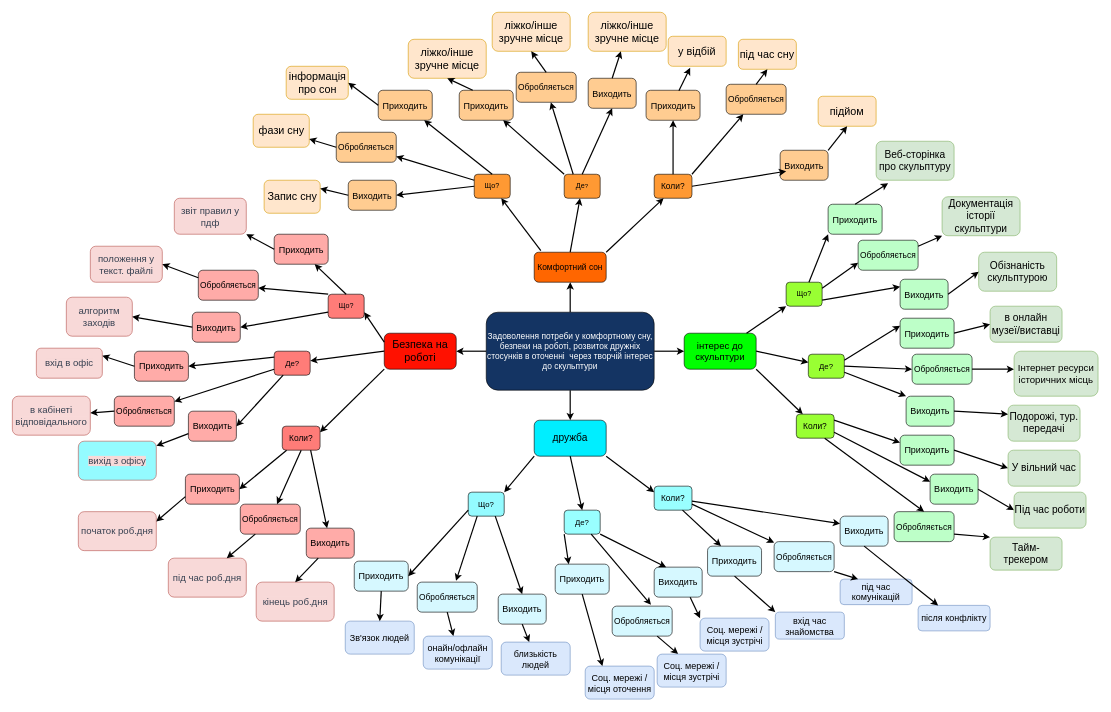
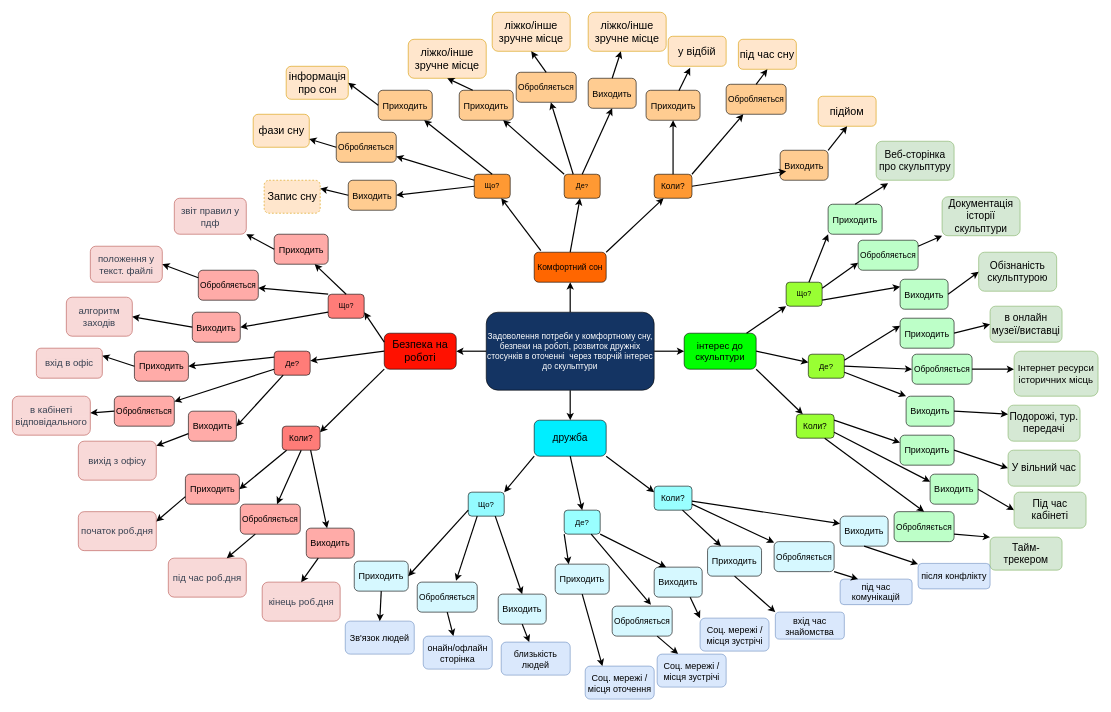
- <mxCell id="123" value="&lt;font style=&quot;font-size: 18px&quot;&gt;Запис сну&lt;/font&gt;" style="rounded=1;whiteSpace=wrap;html=1;fillColor=#ffe6cc;strokeColor=#d79b00;" vertex="1" parent="1"><mxGeometry x="439.75" y="300" width="93.5" height="55" as="geometry" /></mxCell>
+ <mxCell id="123" value="&lt;font style=&quot;font-size: 18px&quot;&gt;Запис сну&lt;/font&gt;" style="rounded=1;whiteSpace=wrap;html=1;fillColor=#ffe6cc;strokeColor=#d79b00;dashed=1;" vertex="1" parent="1"><mxGeometry x="439.75" y="300" width="93.5" height="55" as="geometry" /></mxCell>
- <mxCell id="115" value="&lt;span style=&quot;color: rgb(55 , 65 , 81) ; font-size: 16px ; text-align: left ; background-color: rgb(248 , 217 , 216)&quot;&gt;вихід з офісу&lt;/span&gt;" style="rounded=1;whiteSpace=wrap;html=1;strokeColor=#b85450;fillColor=#94fbff;" vertex="1" parent="1"><mxGeometry x="130" y="735" width="130" height="65" as="geometry" /></mxCell>
+ <mxCell id="115" value="&lt;span style=&quot;color: rgb(55 , 65 , 81) ; font-size: 16px ; text-align: left ; background-color: rgb(248 , 217 , 216)&quot;&gt;вихід з офісу&lt;/span&gt;" style="rounded=1;whiteSpace=wrap;html=1;strokeColor=#b85450;fillColor=#F8D9D8;" vertex="1" parent="1"><mxGeometry x="130" y="735" width="130" height="65" as="geometry" /></mxCell>
- <mxCell id="158" value="&lt;font style=&quot;font-size: 17px&quot;&gt;Під час роботи&lt;/font&gt;" style="rounded=1;whiteSpace=wrap;html=1;fillColor=#d5e8d4;strokeColor=#82b366;" vertex="1" parent="1"><mxGeometry x="1690" y="820" width="120" height="60" as="geometry" /></mxCell>
+ <mxCell id="158" value="&lt;font style=&quot;font-size: 17px&quot;&gt;Під час кабінеті&lt;/font&gt;" style="rounded=1;whiteSpace=wrap;html=1;fillColor=#d5e8d4;strokeColor=#82b366;" vertex="1" parent="1"><mxGeometry x="1690" y="820" width="120" height="60" as="geometry" /></mxCell>
- <mxCell id="121" value="&lt;span style=&quot;color: rgb(55 , 65 , 81) ; font-size: 16px ; text-align: left ; background-color: rgb(248 , 217 , 216)&quot;&gt;кінець роб.дня&lt;/span&gt;" style="rounded=1;whiteSpace=wrap;html=1;strokeColor=#b85450;fillColor=#F8D9D8;" vertex="1" parent="1"><mxGeometry x="426.5" y="970" width="130" height="65" as="geometry" /></mxCell>
+ <mxCell id="121" value="&lt;span style=&quot;color: rgb(55 , 65 , 81) ; font-size: 16px ; text-align: left ; background-color: rgb(248 , 217 , 216)&quot;&gt;кінець роб.дня&lt;/span&gt;" style="rounded=1;whiteSpace=wrap;html=1;strokeColor=#b85450;fillColor=#F8D9D8;" vertex="1" parent="1"><mxGeometry x="436.5" y="970" width="130" height="65" as="geometry" /></mxCell>
- <mxCell id="177" value="&lt;font style=&quot;font-size: 15px&quot;&gt;після конфлікту&lt;/font&gt;" style="rounded=1;whiteSpace=wrap;html=1;fillColor=#dae8fc;strokeColor=#6c8ebf;" vertex="1" parent="1"><mxGeometry x="1530" y="1008.75" width="120" height="42.5" as="geometry" /></mxCell>
+ <mxCell id="177" value="&lt;font style=&quot;font-size: 15px&quot;&gt;після конфлікту&lt;/font&gt;" style="rounded=1;whiteSpace=wrap;html=1;fillColor=#dae8fc;strokeColor=#6c8ebf;" vertex="1" parent="1"><mxGeometry x="1530" y="938.75" width="120" height="42.5" as="geometry" /></mxCell>
- <mxCell id="163" value="&lt;span style=&quot;font-size: 15px&quot;&gt;онайн/офлайн комунікації&lt;/span&gt;" style="rounded=1;whiteSpace=wrap;html=1;fillColor=#dae8fc;strokeColor=#6c8ebf;" vertex="1" parent="1"><mxGeometry x="705" y="1060" width="115" height="55" as="geometry" /></mxCell>
+ <mxCell id="163" value="&lt;span style=&quot;font-size: 15px&quot;&gt;онайн/офлайн сторінка&lt;/span&gt;" style="rounded=1;whiteSpace=wrap;html=1;fillColor=#dae8fc;strokeColor=#6c8ebf;" vertex="1" parent="1"><mxGeometry x="705" y="1060" width="115" height="55" as="geometry" /></mxCell>
